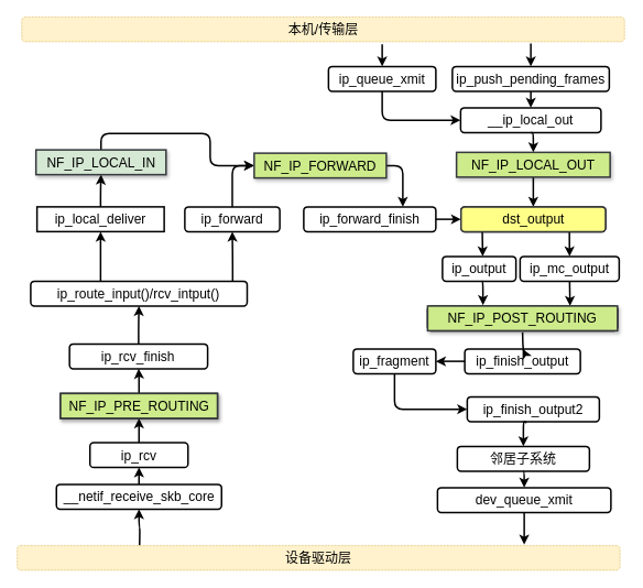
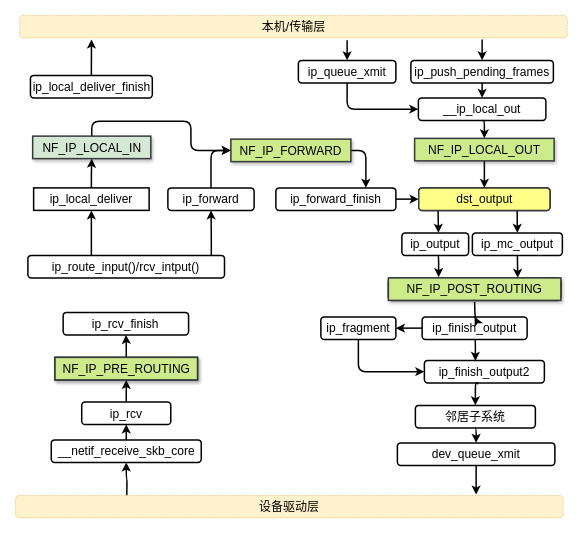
+ <mxCell id="19" style="edgeStyle=orthogonalEdgeStyle;curved=1;rounded=0;orthogonalLoop=1;jettySize=auto;html=1;exitX=0.5;exitY=0;exitDx=0;exitDy=0;strokeWidth=2;fontSize=16;labelBackgroundColor=none;entryX=0.131;entryY=1.067;entryDx=0;entryDy=0;entryPerimeter=0;" edge="1" parent="1" source="20" target="57"><mxGeometry relative="1" as="geometry"><mxPoint x="117" y="50" as="targetPoint" /></mxGeometry></mxCell>
+ <mxCell id="20" value="ip_local_deliver_finish" style="whiteSpace=wrap;align=center;verticalAlign=middle;fontStyle=0;strokeWidth=2;fontSize=16;fillColor=none;rounded=1;labelBackgroundColor=none;endArrow=classic;" parent="1" vertex="1"><mxGeometry x="39.75" y="100" width="162.5" height="30" as="geometry" /></mxCell>
- <mxCell id="8" style="edgeStyle=orthogonalEdgeStyle;rounded=1;orthogonalLoop=1;jettySize=auto;html=1;exitX=0.5;exitY=0;exitDx=0;exitDy=0;entryX=0.5;entryY=1;entryDx=0;entryDy=0;strokeWidth=2;fontSize=16;fontStyle=0;labelBackgroundColor=none;" parent="1" source="9" target="12" edge="1"><mxGeometry relative="1" as="geometry" /></mxCell>
+ <mxCell id="30" style="edgeStyle=orthogonalEdgeStyle;rounded=1;orthogonalLoop=1;jettySize=auto;html=1;exitX=0.5;exitY=1;exitDx=0;exitDy=0;entryX=0.425;entryY=0.025;entryDx=0;entryDy=0;entryPerimeter=0;strokeWidth=2;fontSize=16;fontStyle=0;labelBackgroundColor=none;" parent="1" source="31" target="33" edge="1"><mxGeometry relative="1" as="geometry" /></mxCell>
